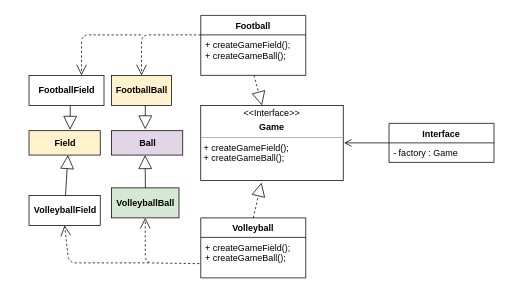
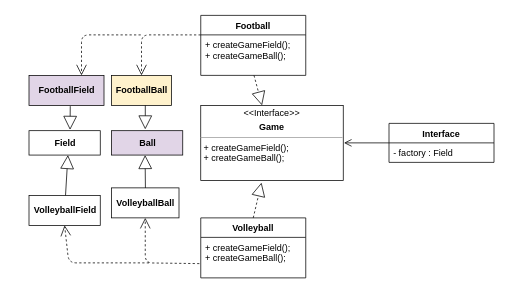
- <mxCell id="11" value="FootballField" style="html=1;fontStyle=1" parent="1" vertex="1"><mxGeometry x="20" y="100" width="100" height="40" as="geometry" /></mxCell>
+ <mxCell id="11" value="FootballField" style="html=1;fontStyle=1;fillColor=#e1d5e7;" parent="1" vertex="1"><mxGeometry x="20" y="100" width="100" height="40" as="geometry" /></mxCell>
- <mxCell id="18" value="Field" style="html=1;fontStyle=1;fillColor=#fff2cc;" parent="1" vertex="1"><mxGeometry x="20" y="173.75" width="95" height="32.5" as="geometry" /></mxCell>
+ <mxCell id="18" value="Field" style="html=1;fontStyle=1" parent="1" vertex="1"><mxGeometry x="20" y="173.75" width="95" height="32.5" as="geometry" /></mxCell>
- <mxCell id="24" value="- factory : Game" style="text;strokeColor=none;fillColor=none;align=left;verticalAlign=top;spacingLeft=4;spacingRight=4;overflow=hidden;rotatable=0;points=[[0,0.5],[1,0.5]];portConstraint=eastwest;" parent="23" vertex="1"><mxGeometry y="26" width="140" height="26" as="geometry" /></mxCell>
+ <mxCell id="24" value="- factory : Field" style="text;strokeColor=none;fillColor=none;align=left;verticalAlign=top;spacingLeft=4;spacingRight=4;overflow=hidden;rotatable=0;points=[[0,0.5],[1,0.5]];portConstraint=eastwest;" parent="23" vertex="1"><mxGeometry y="26" width="140" height="26" as="geometry" /></mxCell>
- <mxCell id="10" value="VolleyballBall" style="html=1;fontStyle=1;fillColor=#d5e8d4;" parent="1" vertex="1"><mxGeometry x="130" y="250" width="90" height="40" as="geometry" /></mxCell>
+ <mxCell id="10" value="VolleyballBall" style="html=1;fontStyle=1" parent="1" vertex="1"><mxGeometry x="130" y="250" width="90" height="40" as="geometry" /></mxCell>
